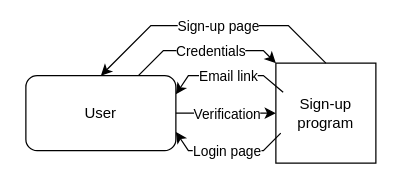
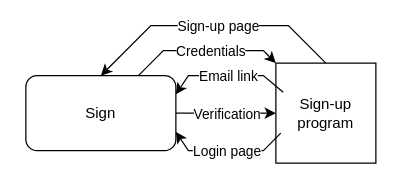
- <mxCell id="2" value="User" style="rounded=1;whiteSpace=wrap;html=1;" vertex="1" parent="1"><mxGeometry x="20" y="60" width="120" height="60" as="geometry" /></mxCell>
+ <mxCell id="2" value="Sign" style="rounded=1;whiteSpace=wrap;html=1;" vertex="1" parent="1"><mxGeometry x="20" y="60" width="120" height="60" as="geometry" /></mxCell>
